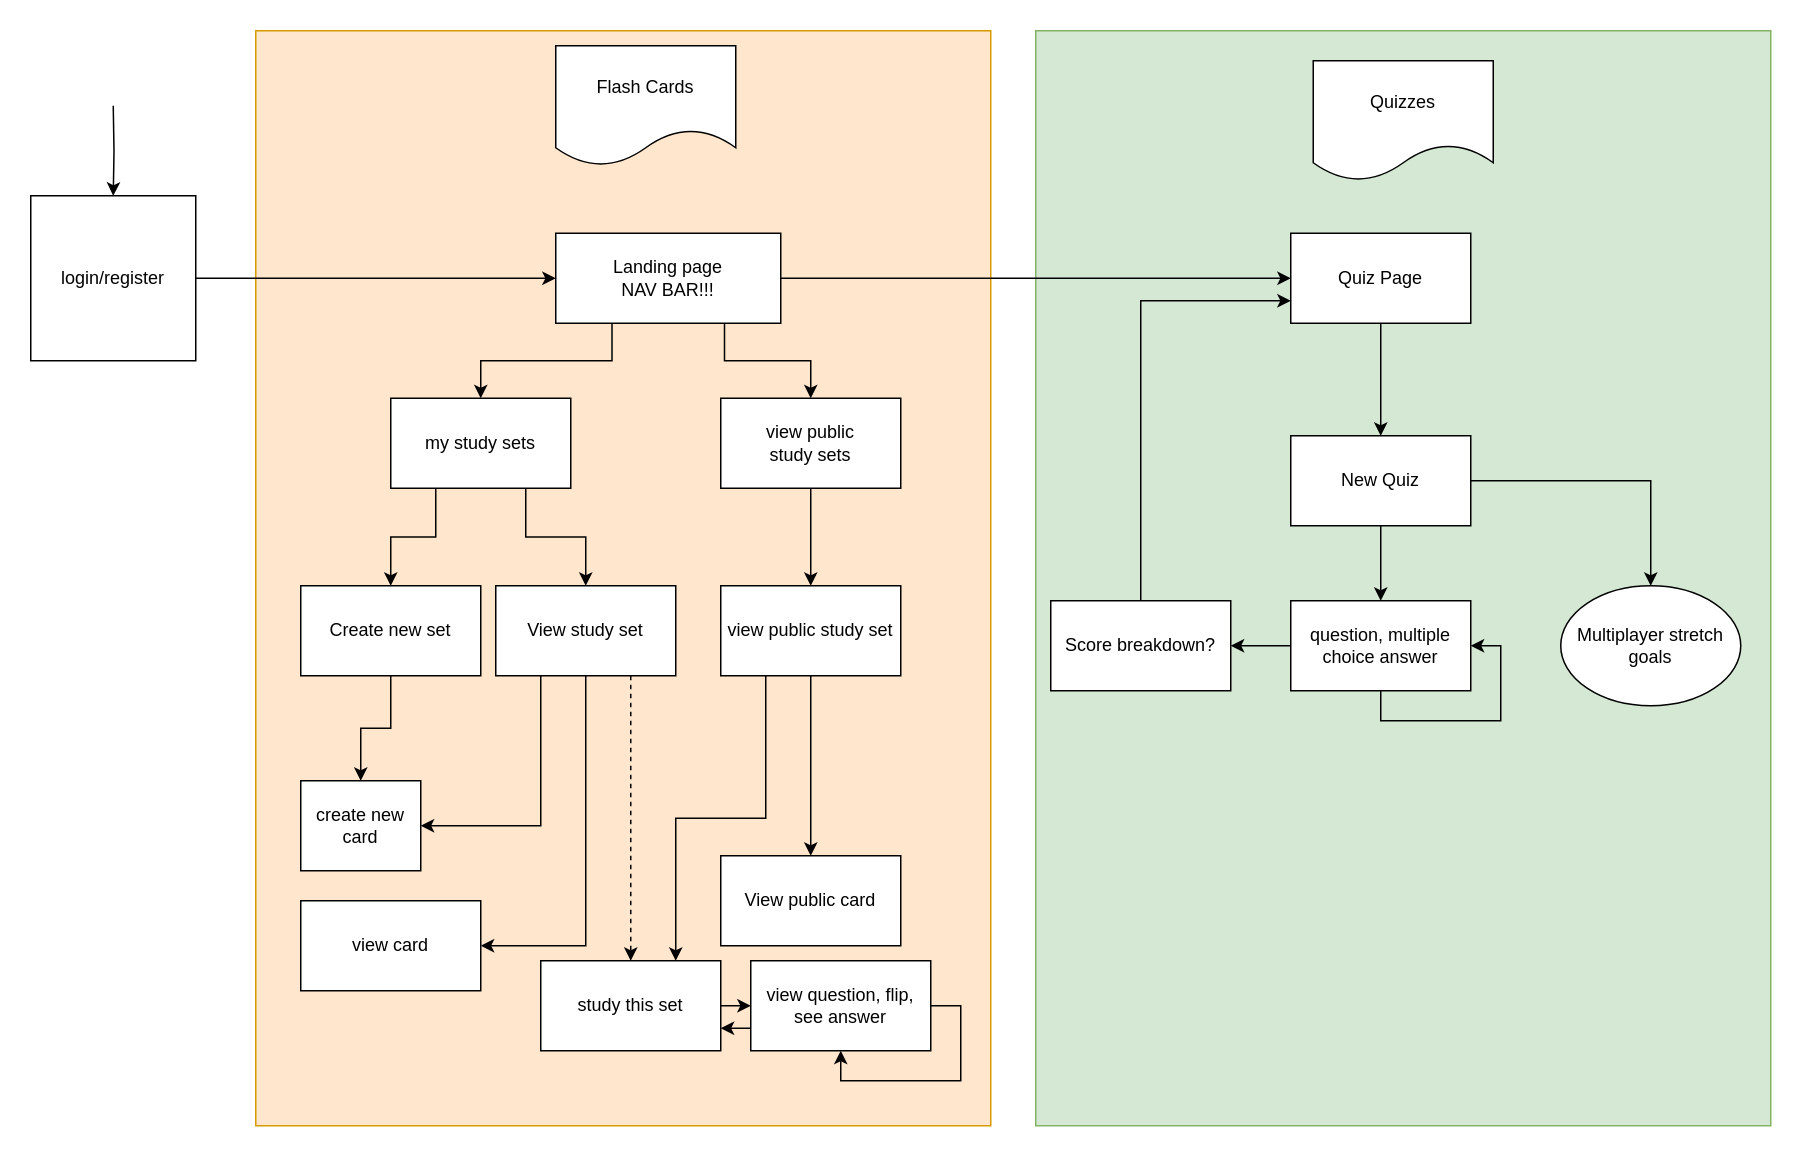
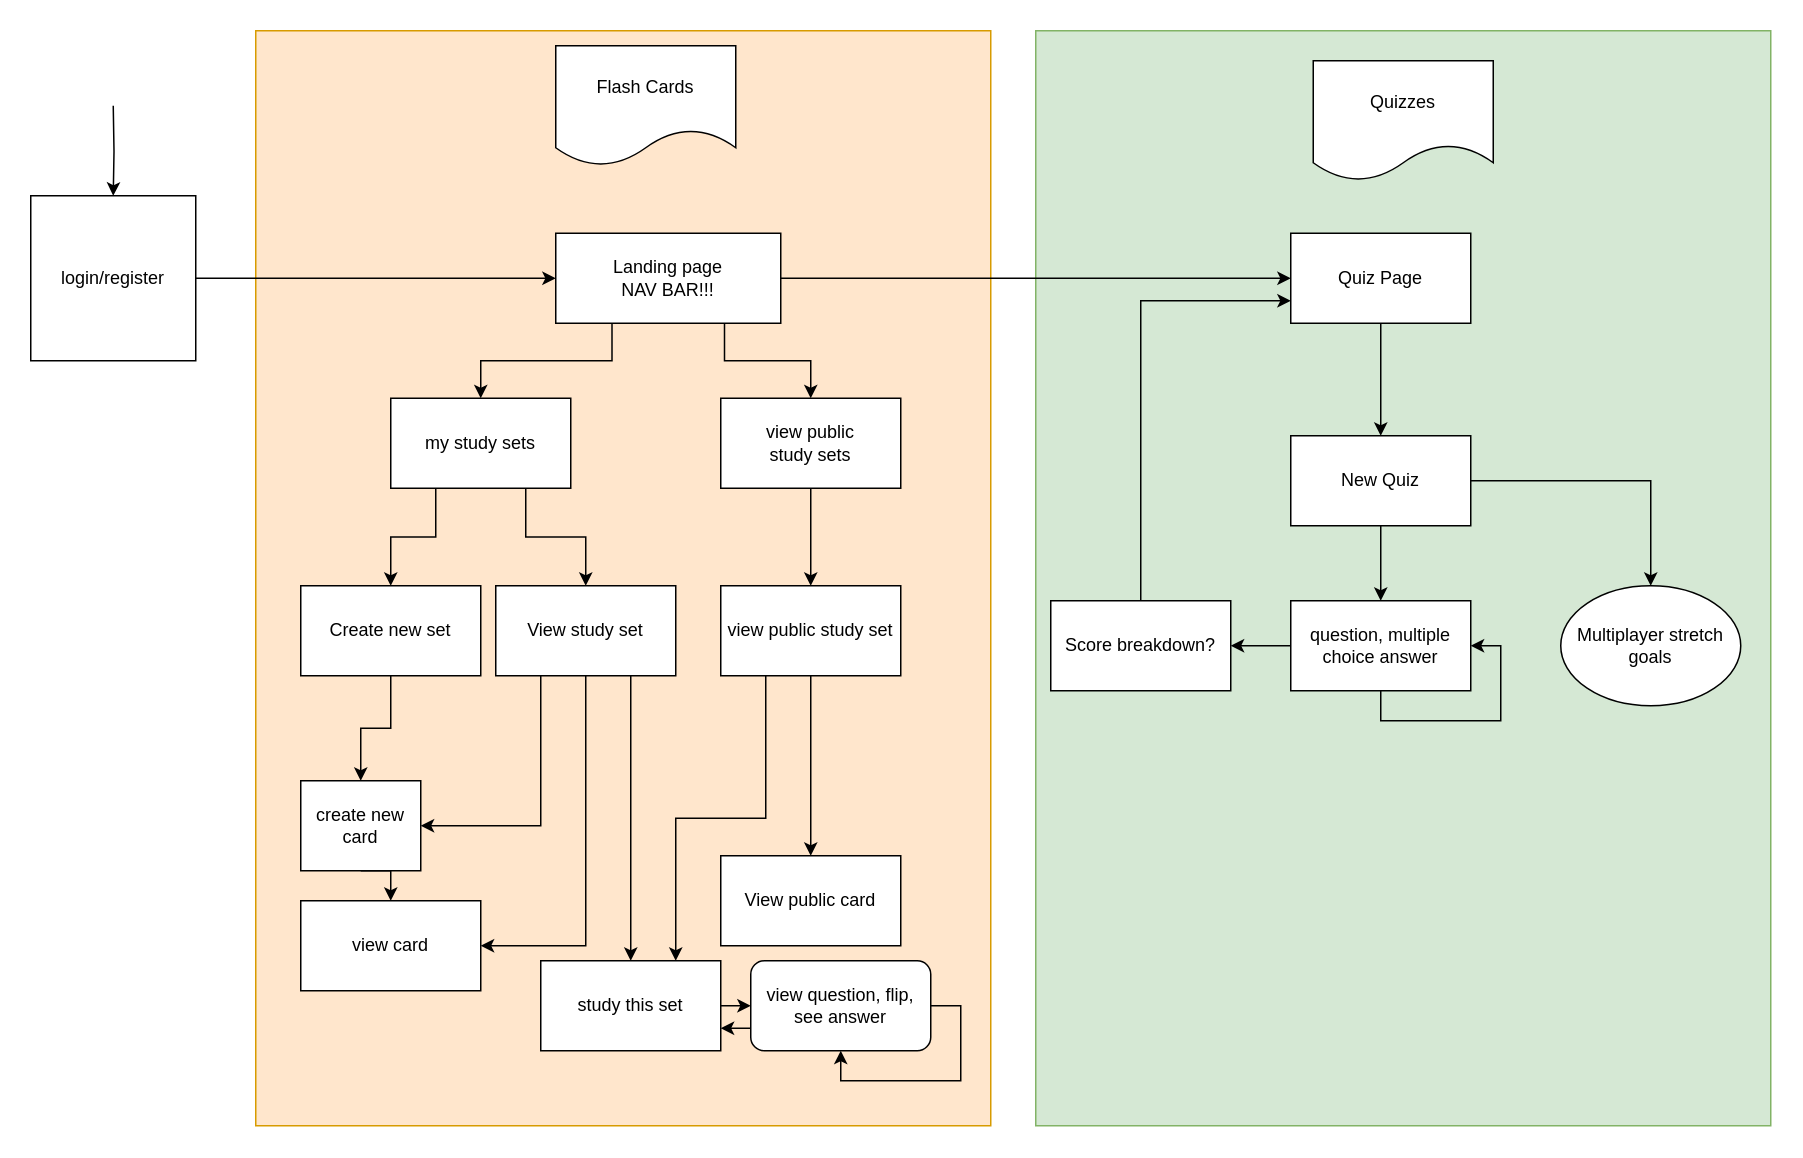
- <mxCell id="15" style="edgeStyle=orthogonalEdgeStyle;rounded=0;orthogonalLoop=1;jettySize=auto;html=1;exitX=0.75;exitY=1;exitDx=0;exitDy=0;entryX=0.5;entryY=0;entryDx=0;entryDy=0;dashed=1;" edge="1" parent="1" source="16" target="40"><mxGeometry relative="1" as="geometry" /></mxCell>
+ <mxCell id="15" style="edgeStyle=orthogonalEdgeStyle;rounded=0;orthogonalLoop=1;jettySize=auto;html=1;exitX=0.75;exitY=1;exitDx=0;exitDy=0;entryX=0.5;entryY=0;entryDx=0;entryDy=0;" edge="1" parent="1" source="16" target="40"><mxGeometry relative="1" as="geometry" /></mxCell>
+ <mxCell id="11" style="edgeStyle=orthogonalEdgeStyle;rounded=0;orthogonalLoop=1;jettySize=auto;html=1;exitX=0.5;exitY=1;exitDx=0;exitDy=0;entryX=0.5;entryY=0;entryDx=0;entryDy=0;" edge="1" parent="1" source="12" target="21"><mxGeometry relative="1" as="geometry" /></mxCell>
- <mxCell id="42" value="view question, flip, see answer" style="rounded=0;whiteSpace=wrap;html=1;" vertex="1" parent="1"><mxGeometry x="500" y="640" width="120" height="60" as="geometry" /></mxCell>
+ <mxCell id="42" value="view question, flip, see answer" style="whiteSpace=wrap;html=1;rounded=1;" vertex="1" parent="1"><mxGeometry x="500" y="640" width="120" height="60" as="geometry" /></mxCell>
